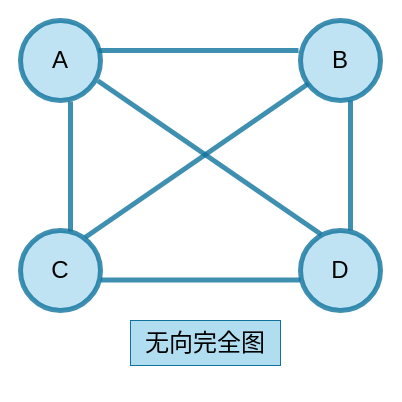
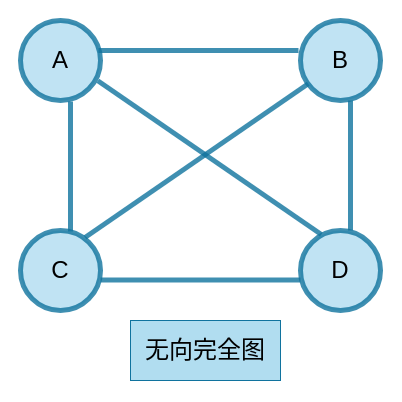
- <mxCell id="12" value="&lt;font style=&quot;font-size: 24px;&quot;&gt;无向完全图&lt;/font&gt;" style="rounded=0;whiteSpace=wrap;html=1;fillColor=#b1ddf0;strokeColor=#10739e;" vertex="1" parent="1"><mxGeometry x="130" y="320" width="150" height="45" as="geometry" /></mxCell>
+ <mxCell id="12" value="&lt;font style=&quot;font-size: 24px;&quot;&gt;无向完全图&lt;/font&gt;" style="rounded=0;whiteSpace=wrap;html=1;fillColor=#b1ddf0;strokeColor=#10739e;" vertex="1" parent="1"><mxGeometry x="130" y="320" width="150" height="60" as="geometry" /></mxCell>
